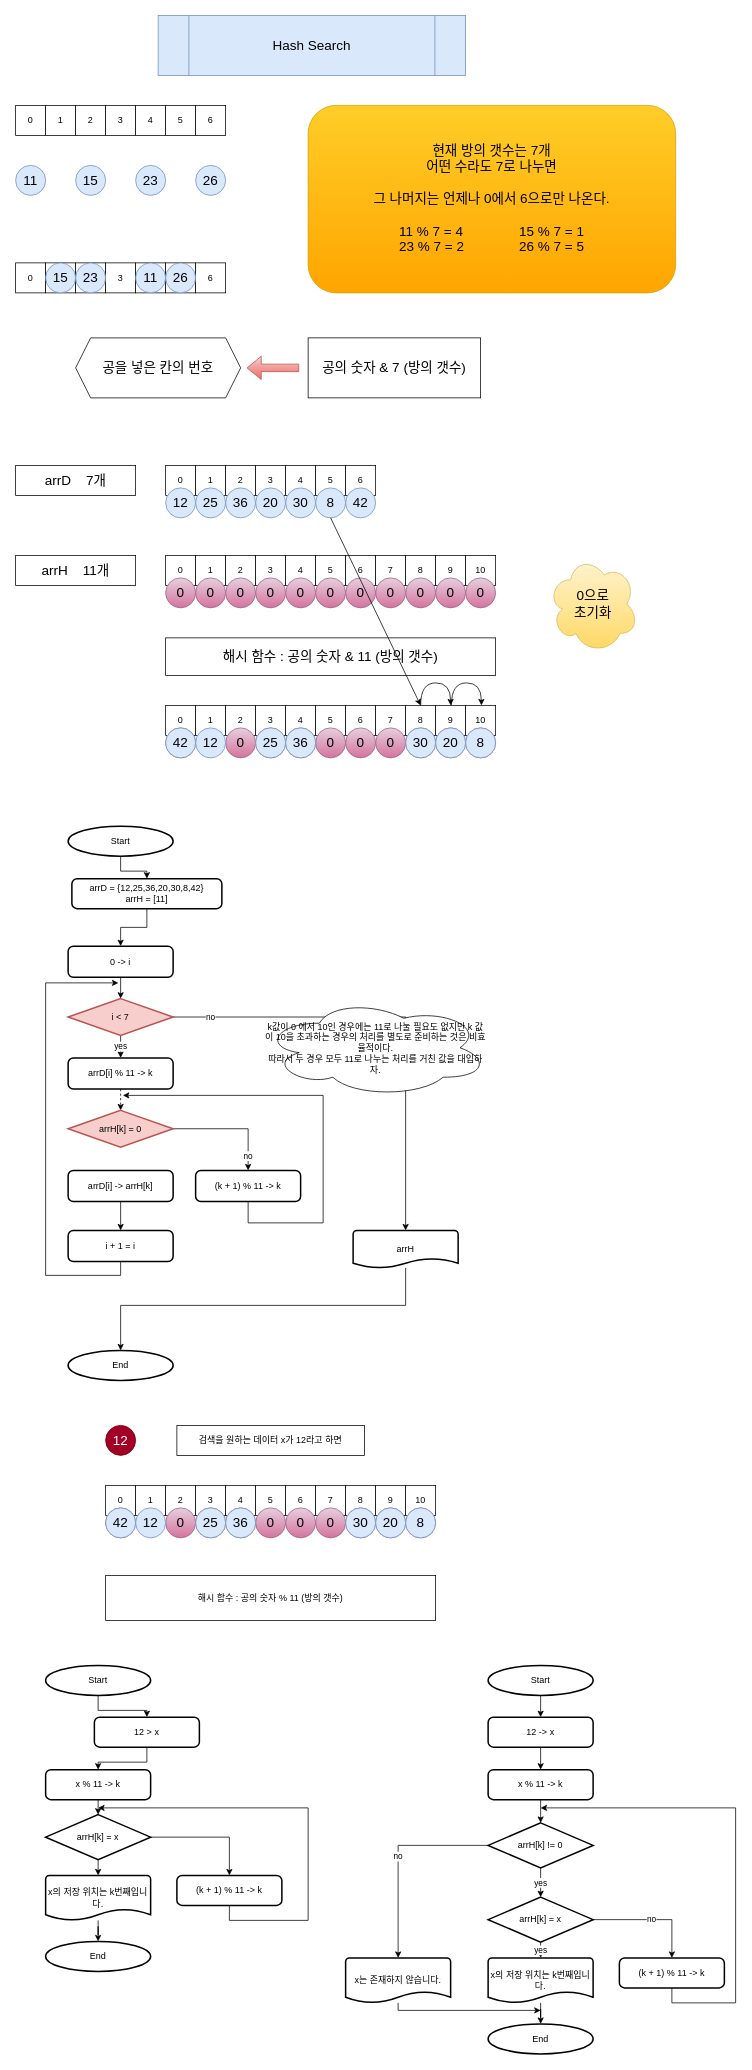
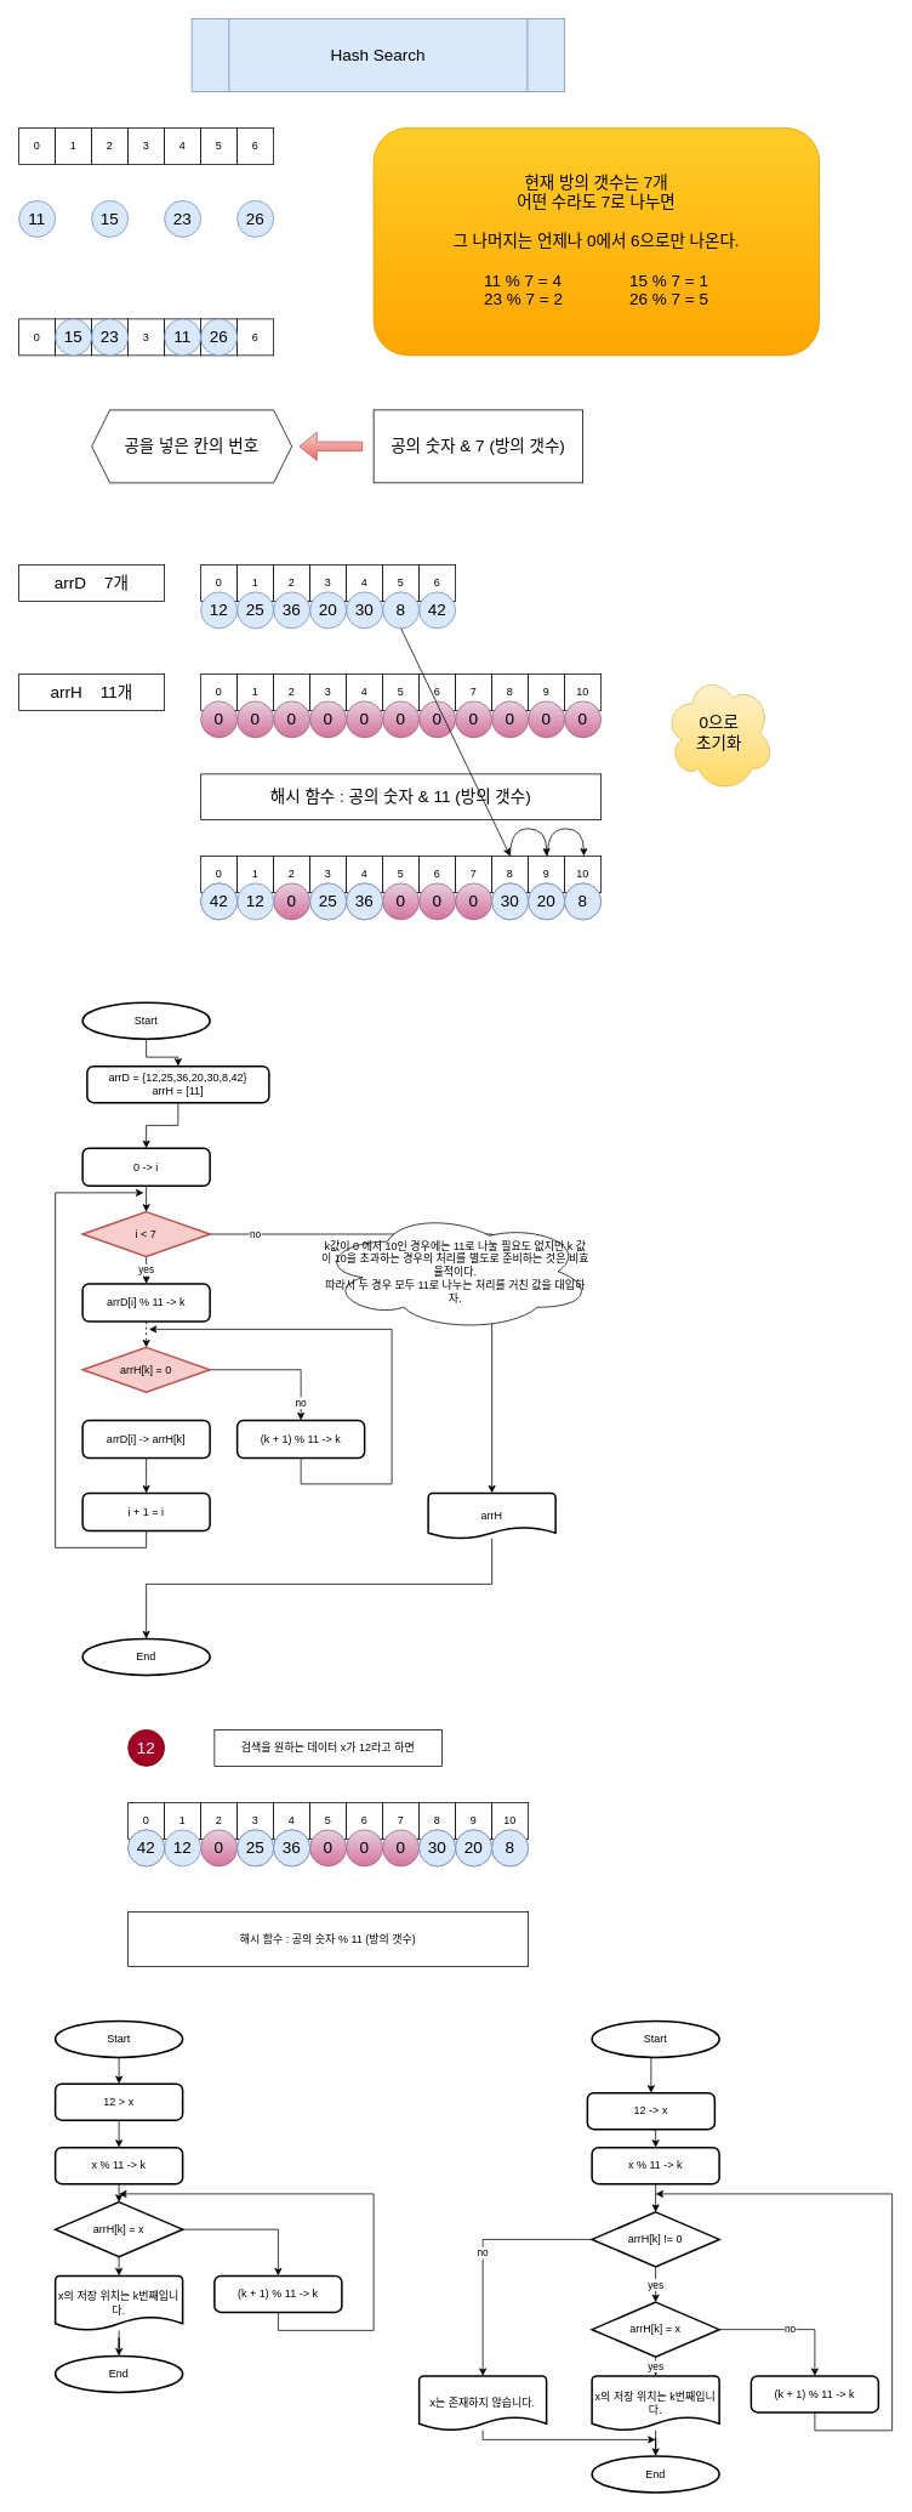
- <mxCell id="157" value="12 &amp;gt; x" style="rounded=1;whiteSpace=wrap;html=1;absoluteArcSize=1;arcSize=14;strokeWidth=2;" vertex="1" parent="1"><mxGeometry x="125" y="2289" width="140" height="40" as="geometry" /></mxCell>
+ <mxCell id="157" value="12 &amp;gt; x" style="rounded=1;whiteSpace=wrap;html=1;absoluteArcSize=1;arcSize=14;strokeWidth=2;" vertex="1" parent="1"><mxGeometry x="60" y="2289" width="140" height="40" as="geometry" /></mxCell>
- <mxCell id="171" value="12 -&amp;gt; x" style="rounded=1;whiteSpace=wrap;html=1;absoluteArcSize=1;arcSize=14;strokeWidth=2;" vertex="1" parent="1"><mxGeometry x="650" y="2289" width="140" height="40" as="geometry" /></mxCell>
+ <mxCell id="171" value="12 -&amp;gt; x" style="rounded=1;whiteSpace=wrap;html=1;absoluteArcSize=1;arcSize=14;strokeWidth=2;" vertex="1" parent="1"><mxGeometry x="645" y="2299" width="140" height="40" as="geometry" /></mxCell>
